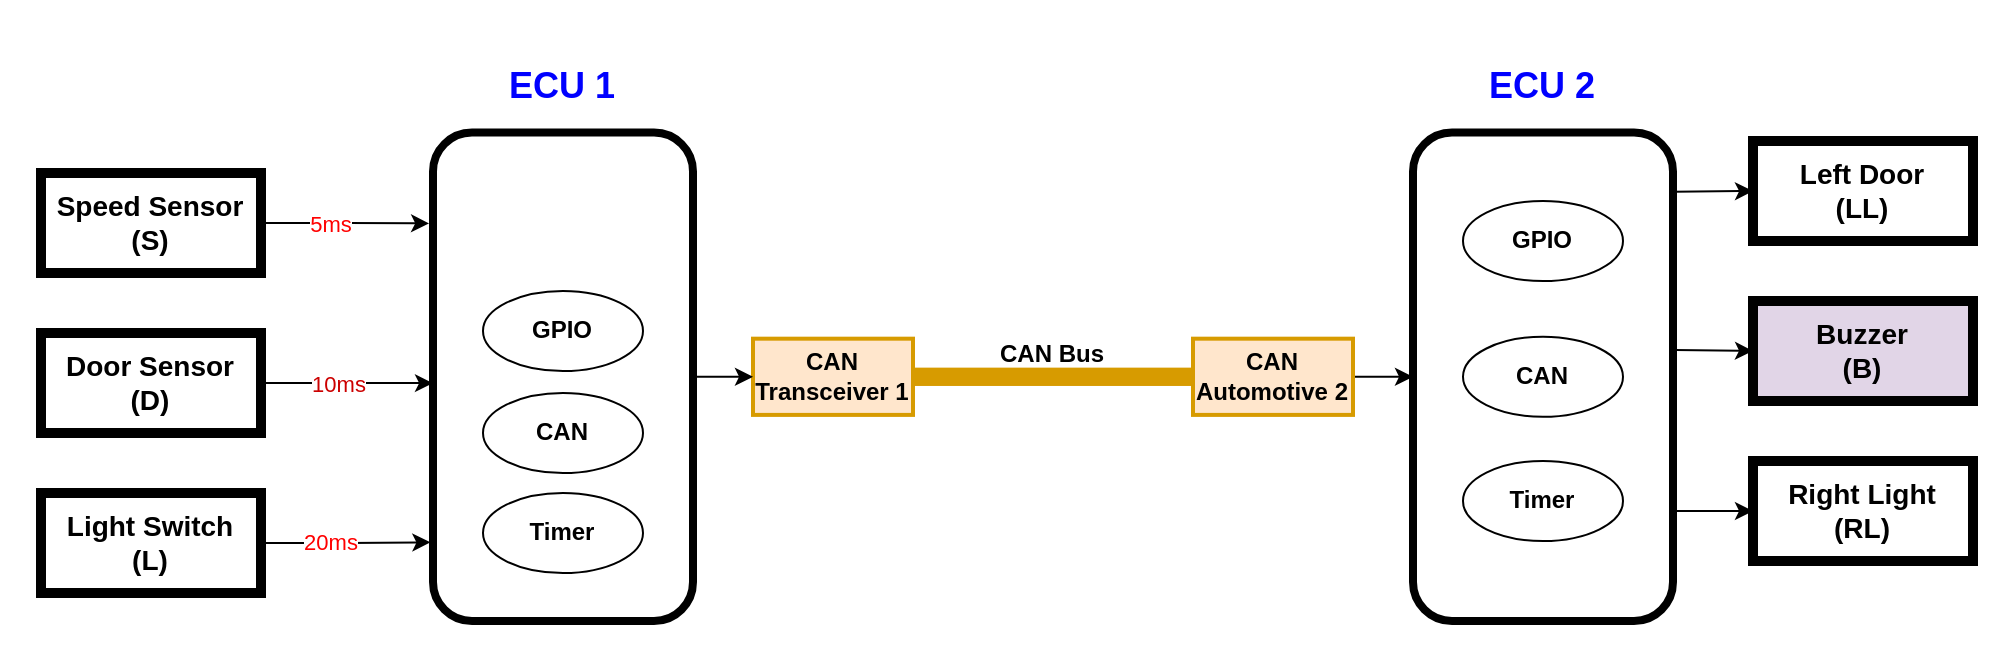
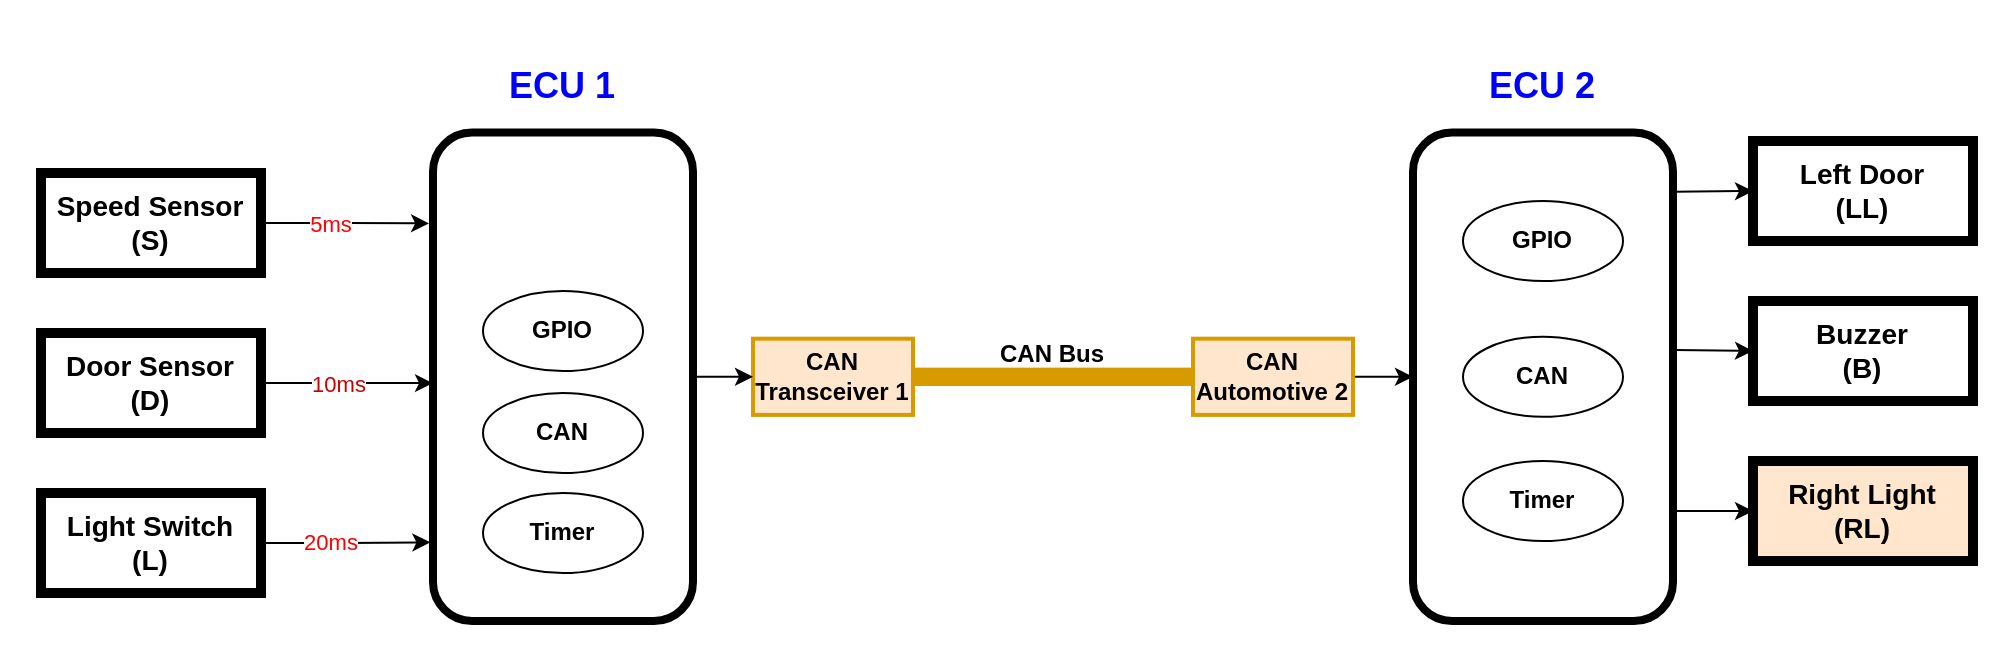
- <mxCell id="20" value="Buzzer&lt;br&gt;(B)" style="html=1;whiteSpace=wrap;strokeWidth=5;fontSize=14;fontStyle=1;fillColor=#e1d5e7;" vertex="1" parent="1"><mxGeometry x="876" y="150" width="110" height="50" as="geometry" /></mxCell>
+ <mxCell id="20" value="Buzzer&lt;br&gt;(B)" style="html=1;whiteSpace=wrap;strokeWidth=5;fontSize=14;fontStyle=1;" vertex="1" parent="1"><mxGeometry x="876" y="150" width="110" height="50" as="geometry" /></mxCell>
- <mxCell id="27" value="Right Light&lt;br&gt;(RL)" style="html=1;whiteSpace=wrap;strokeWidth=5;fontSize=14;fontStyle=1;" vertex="1" parent="1"><mxGeometry x="876" y="230" width="110" height="50" as="geometry" /></mxCell>
+ <mxCell id="27" value="Right Light&lt;br&gt;(RL)" style="html=1;whiteSpace=wrap;strokeWidth=5;fontSize=14;fontStyle=1;fillColor=#ffe6cc;" vertex="1" parent="1"><mxGeometry x="876" y="230" width="110" height="50" as="geometry" /></mxCell>
